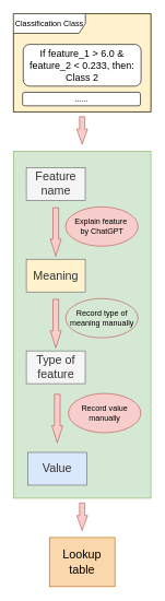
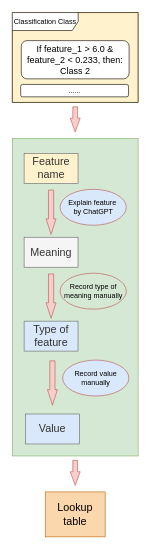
- <mxCell id="10" value="Feature name" style="rounded=0;whiteSpace=wrap;html=1;fillColor=#f5f5f5;fontColor=#333333;strokeColor=#666666;fontSize=18;rotation=0;" parent="9" vertex="1"><mxGeometry width="90" height="50" as="geometry" /></mxCell>
+ <mxCell id="10" value="Feature name" style="rounded=0;whiteSpace=wrap;html=1;fillColor=#fff2cc;fontColor=#333333;strokeColor=#666666;fontSize=18;rotation=0;" parent="9" vertex="1"><mxGeometry width="90" height="50" as="geometry" /></mxCell>
- <mxCell id="16" value="Explain feature&amp;nbsp;&lt;div&gt;by ChatGPT&lt;/div&gt;" style="ellipse;whiteSpace=wrap;html=1;rotation=0;fillColor=#f8cecc;strokeColor=#b85450;" parent="9" vertex="1"><mxGeometry x="60" y="60" width="110.56" height="60" as="geometry" /></mxCell>
+ <mxCell id="16" value="Explain feature&amp;nbsp;&lt;div&gt;by ChatGPT&lt;/div&gt;" style="ellipse;whiteSpace=wrap;html=1;rotation=0;fillColor=#dae8fc;strokeColor=#b85450;" parent="9" vertex="1"><mxGeometry x="60" y="60" width="110.56" height="60" as="geometry" /></mxCell>
- <mxCell id="12" value="Meaning" style="rounded=0;whiteSpace=wrap;html=1;fillColor=#fff2cc;fontColor=#333333;strokeColor=#666666;fontSize=18;rotation=0;" parent="9" vertex="1"><mxGeometry y="140" width="90" height="50" as="geometry" /></mxCell>
+ <mxCell id="12" value="Meaning" style="rounded=0;whiteSpace=wrap;html=1;fillColor=#f5f5f5;fontColor=#333333;strokeColor=#666666;fontSize=18;rotation=0;" parent="9" vertex="1"><mxGeometry y="140" width="90" height="50" as="geometry" /></mxCell>
- <mxCell id="14" value="Type of feature" style="rounded=0;whiteSpace=wrap;html=1;fillColor=#f5f5f5;fontColor=#333333;strokeColor=#666666;fontSize=18;rotation=0;" parent="9" vertex="1"><mxGeometry y="280" width="90" height="50" as="geometry" /></mxCell>
+ <mxCell id="14" value="Type of feature" style="rounded=0;whiteSpace=wrap;html=1;fillColor=#dae8fc;fontColor=#333333;strokeColor=#666666;fontSize=18;rotation=0;" parent="9" vertex="1"><mxGeometry y="280" width="90" height="50" as="geometry" /></mxCell>
- <mxCell id="19" value="Record value manually" style="ellipse;whiteSpace=wrap;html=1;rotation=0;fillColor=#f8cecc;strokeColor=#b85450;" vertex="1" parent="1"><mxGeometry x="104" y="600" width="110.56" height="60" as="geometry" /></mxCell>
+ <mxCell id="19" value="Record value manually" style="ellipse;whiteSpace=wrap;html=1;rotation=0;fillColor=#dae8fc;strokeColor=#b85450;" vertex="1" parent="1"><mxGeometry x="104" y="600" width="110.56" height="60" as="geometry" /></mxCell>
